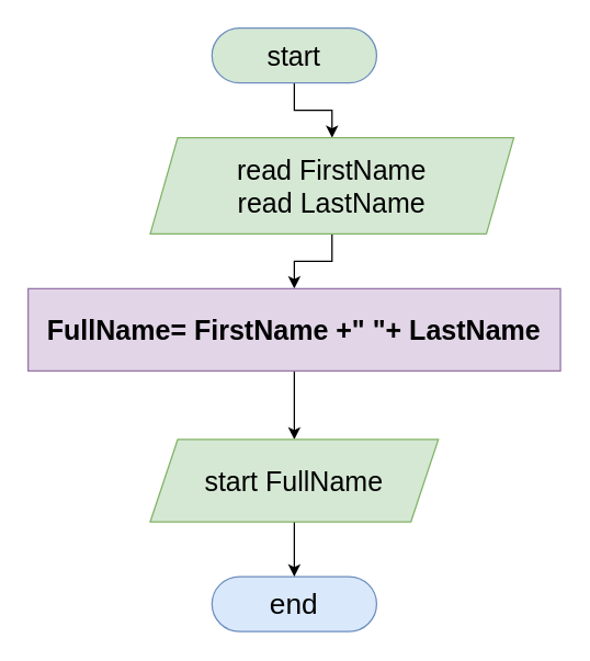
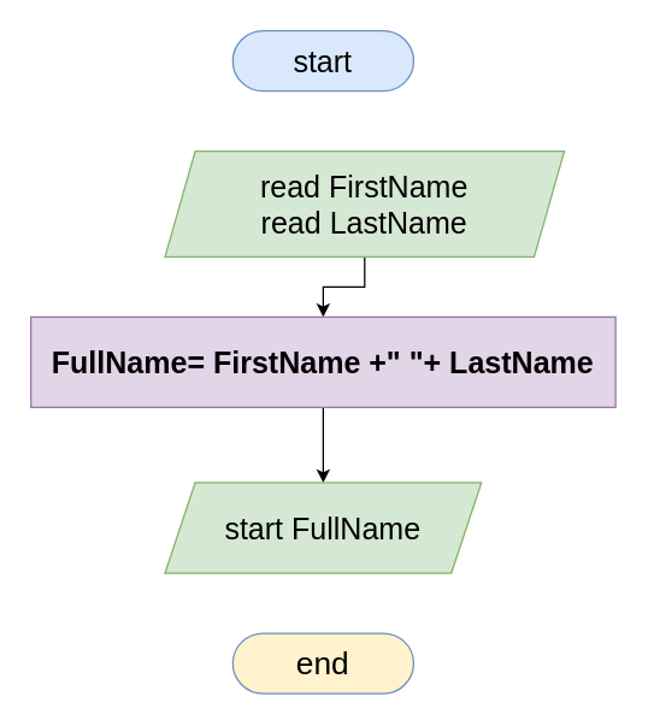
- <mxCell id="3" value="&lt;font style=&quot;font-size: 20px;&quot;&gt;start&lt;/font&gt;" style="rounded=1;whiteSpace=wrap;html=1;fontSize=12;glass=0;strokeWidth=1;shadow=0;arcSize=50;fillColor=#d5e8d4;strokeColor=#6c8ebf;" vertex="1" parent="1"><mxGeometry x="154" y="20" width="120" height="40" as="geometry" /></mxCell>
+ <mxCell id="3" value="&lt;font style=&quot;font-size: 20px;&quot;&gt;start&lt;/font&gt;" style="rounded=1;whiteSpace=wrap;html=1;fontSize=12;glass=0;strokeWidth=1;shadow=0;arcSize=50;fillColor=#dae8fc;strokeColor=#6c8ebf;" vertex="1" parent="1"><mxGeometry x="154" y="20" width="120" height="40" as="geometry" /></mxCell>
- <mxCell id="2" style="edgeStyle=orthogonalEdgeStyle;rounded=0;orthogonalLoop=1;jettySize=auto;html=1;exitX=0.5;exitY=1;exitDx=0;exitDy=0;entryX=0.5;entryY=0;entryDx=0;entryDy=0;" edge="1" parent="1" source="3" target="6"><mxGeometry relative="1" as="geometry" /></mxCell>
- <mxCell id="9" style="edgeStyle=orthogonalEdgeStyle;rounded=0;orthogonalLoop=1;jettySize=auto;html=1;exitX=0.5;exitY=1;exitDx=0;exitDy=0;entryX=0.5;entryY=0;entryDx=0;entryDy=0;" edge="1" parent="1" source="10" target="4"><mxGeometry relative="1" as="geometry" /></mxCell>
- <mxCell id="4" value="&lt;font style=&quot;font-size: 21px;&quot;&gt;end&lt;/font&gt;" style="rounded=1;whiteSpace=wrap;html=1;arcSize=50;fillColor=#dae8fc;strokeColor=#6c8ebf;" vertex="1" parent="1"><mxGeometry x="154" y="420" width="120" height="40" as="geometry" /></mxCell>
+ <mxCell id="4" value="&lt;font style=&quot;font-size: 21px;&quot;&gt;end&lt;/font&gt;" style="rounded=1;whiteSpace=wrap;html=1;arcSize=50;fillColor=#fff2cc;strokeColor=#6c8ebf;" vertex="1" parent="1"><mxGeometry x="154" y="420" width="120" height="40" as="geometry" /></mxCell>
